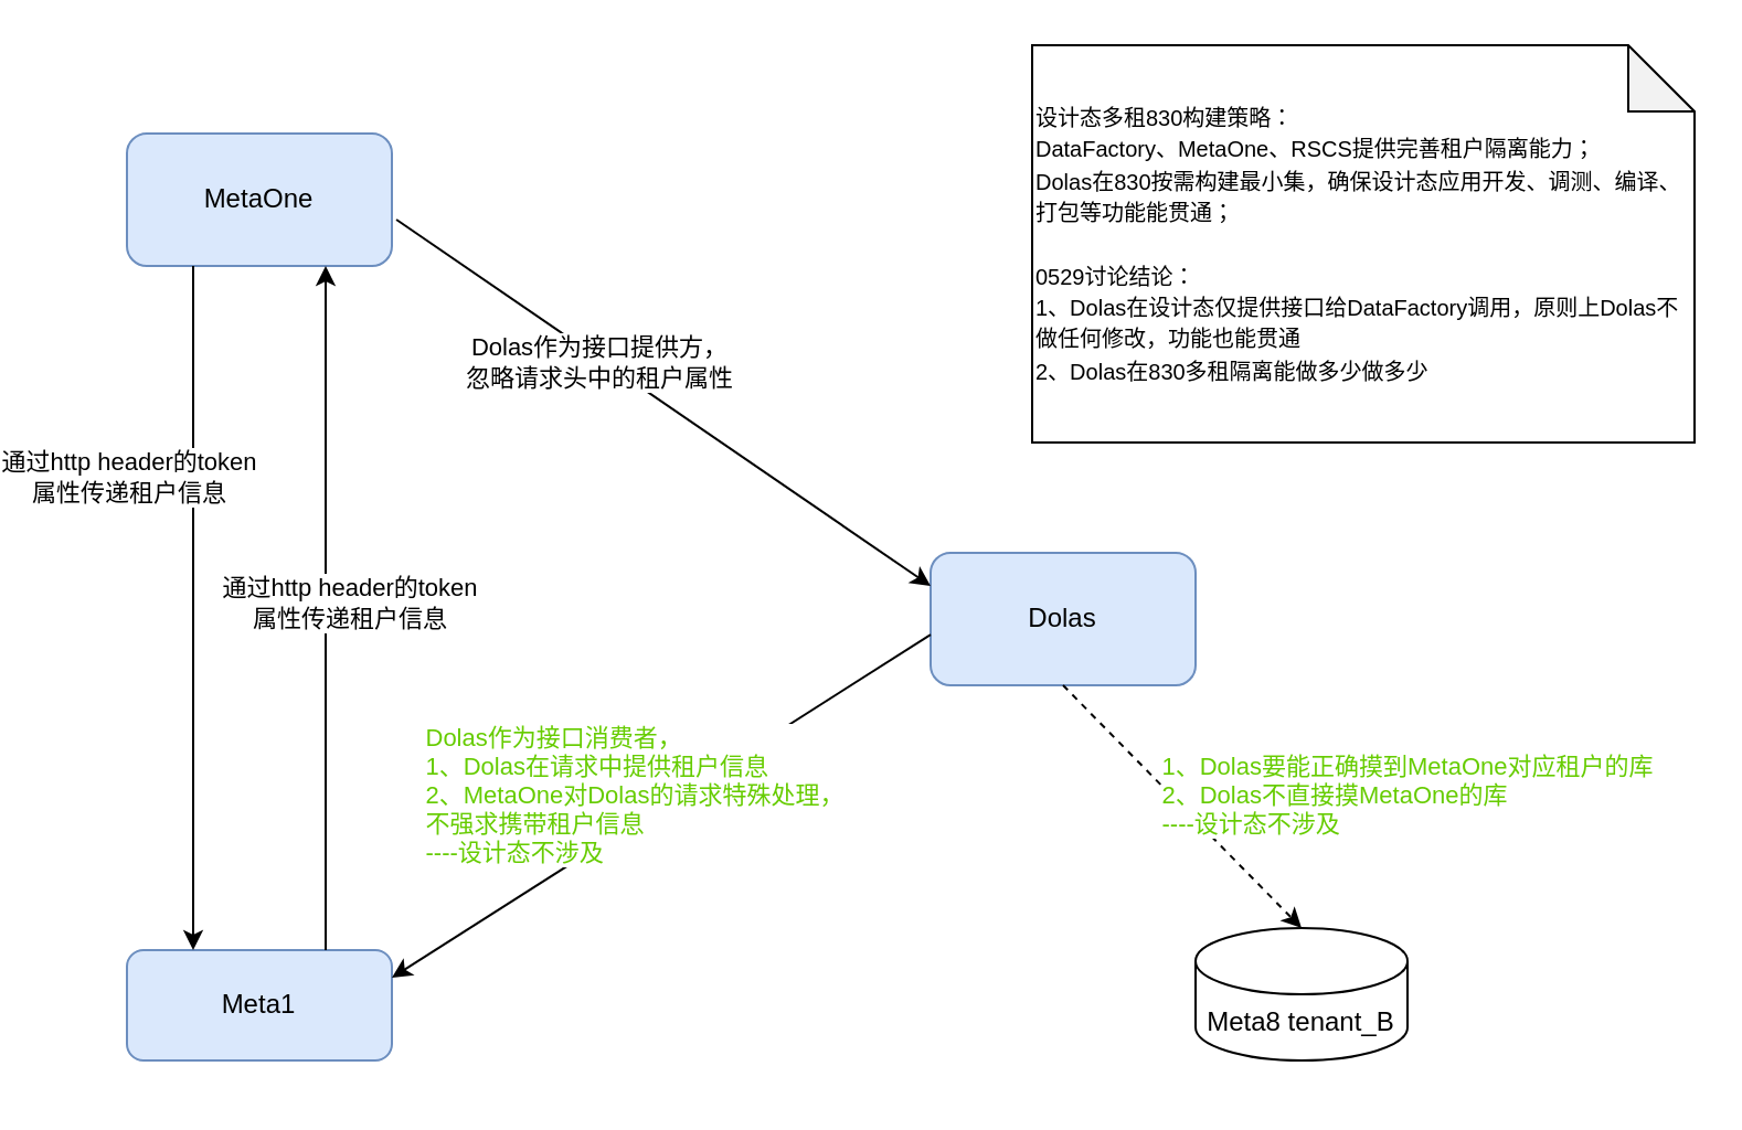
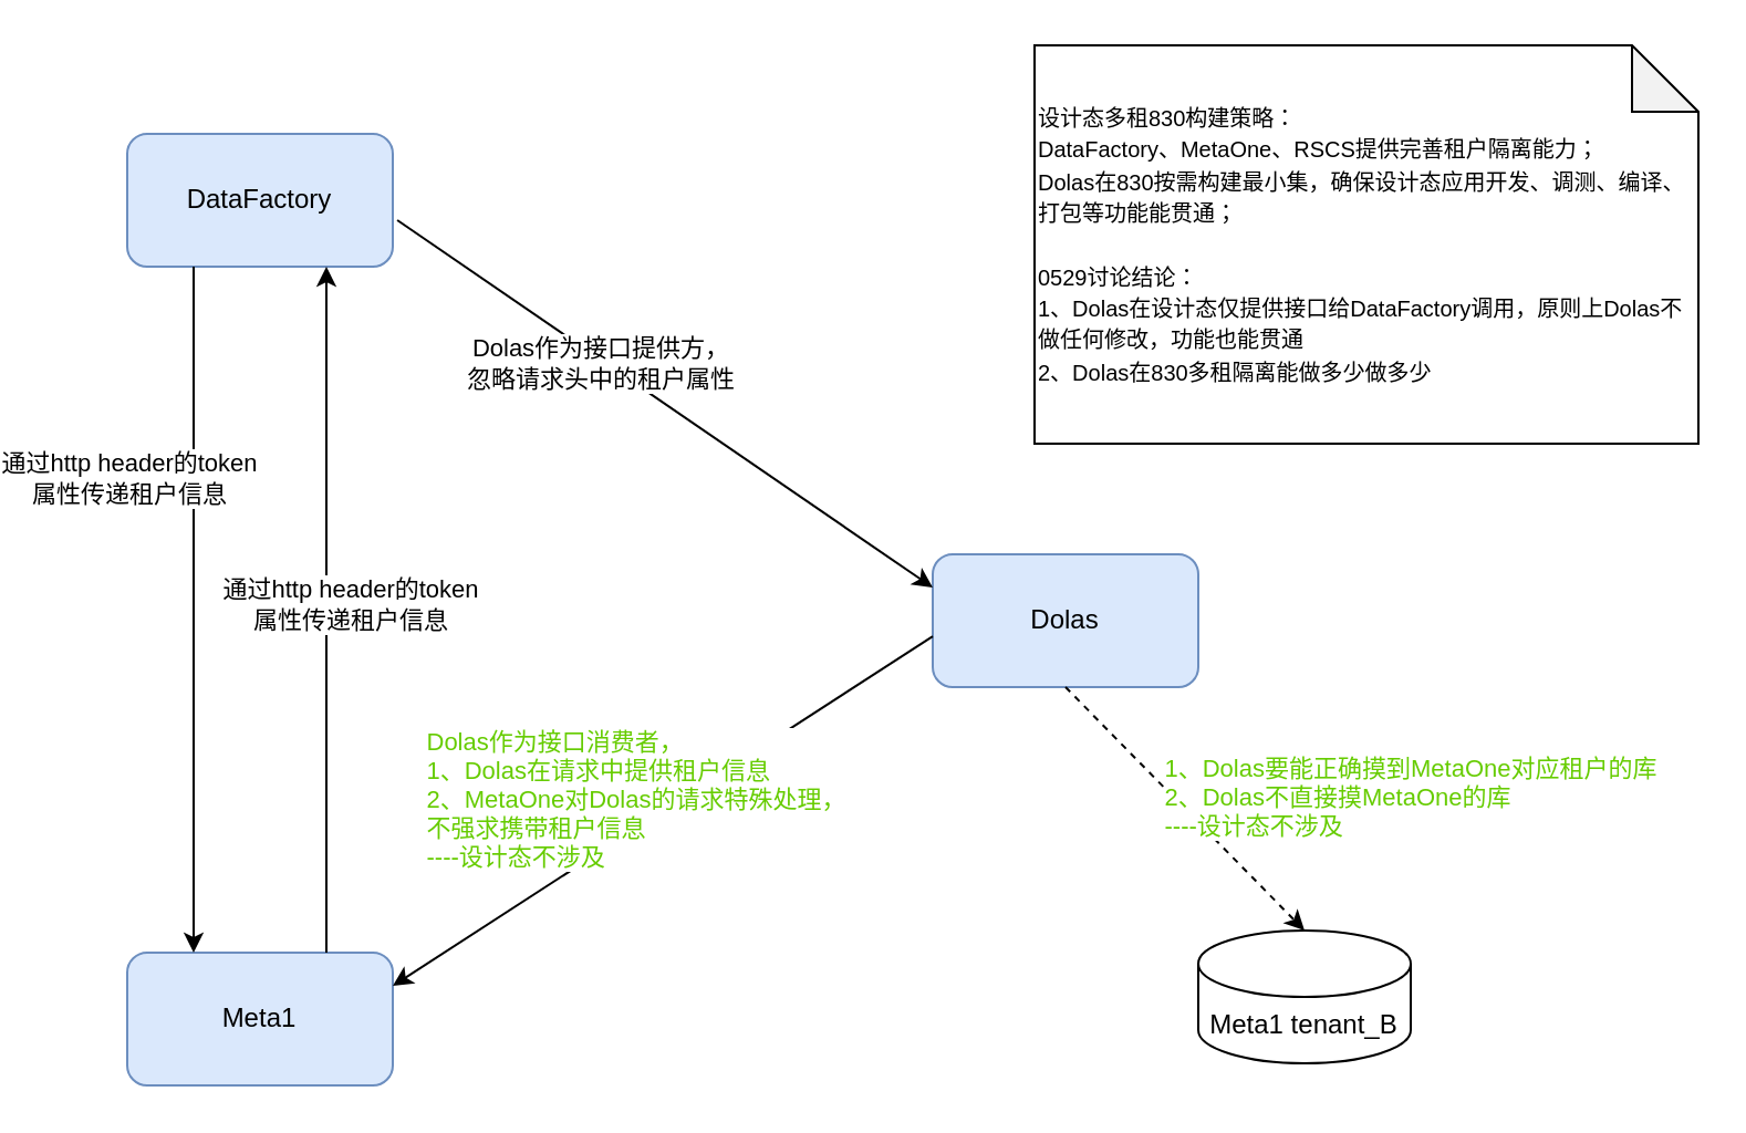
- <mxCell id="2" value="MetaOne" style="rounded=1;whiteSpace=wrap;html=1;fillColor=#dae8fc;strokeColor=#6c8ebf;" vertex="1" parent="1"><mxGeometry x="20" y="60" width="120" height="60" as="geometry" /></mxCell>
+ <mxCell id="2" value="DataFactory" style="rounded=1;whiteSpace=wrap;html=1;fillColor=#dae8fc;strokeColor=#6c8ebf;" vertex="1" parent="1"><mxGeometry x="20" y="60" width="120" height="60" as="geometry" /></mxCell>
- <mxCell id="4" value="Meta1" style="rounded=1;whiteSpace=wrap;html=1;fillColor=#dae8fc;strokeColor=#6c8ebf;" vertex="1" parent="1"><mxGeometry x="20" y="430" width="120" height="50" as="geometry" /></mxCell>
+ <mxCell id="4" value="Meta1" style="rounded=1;whiteSpace=wrap;html=1;fillColor=#dae8fc;strokeColor=#6c8ebf;" vertex="1" parent="1"><mxGeometry x="20" y="430" width="120" height="60" as="geometry" /></mxCell>
- <mxCell id="14" value="Meta8 tenant_B" style="shape=cylinder3;whiteSpace=wrap;html=1;boundedLbl=1;backgroundOutline=1;size=15;" vertex="1" parent="1"><mxGeometry x="504" y="420" width="96" height="60" as="geometry" /></mxCell>
+ <mxCell id="14" value="Meta1 tenant_B" style="shape=cylinder3;whiteSpace=wrap;html=1;boundedLbl=1;backgroundOutline=1;size=15;" vertex="1" parent="1"><mxGeometry x="504" y="420" width="96" height="60" as="geometry" /></mxCell>
